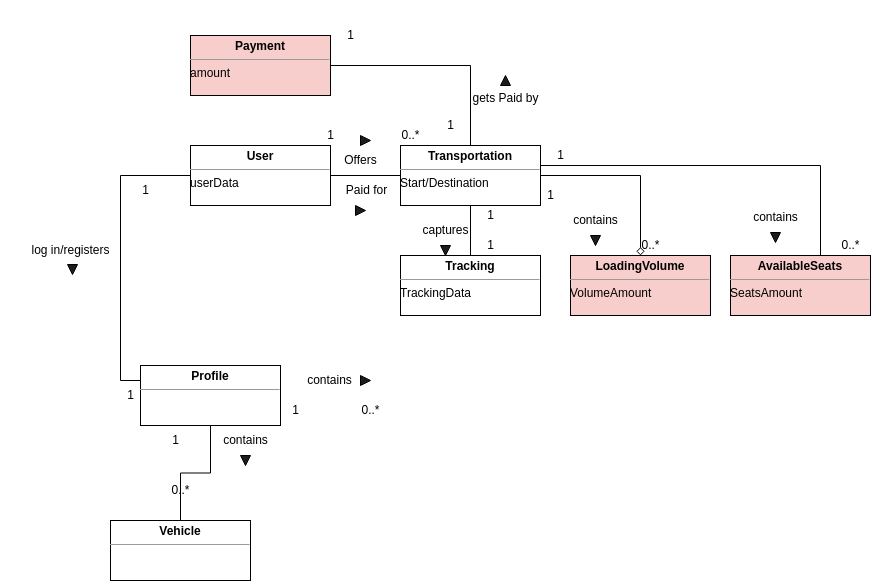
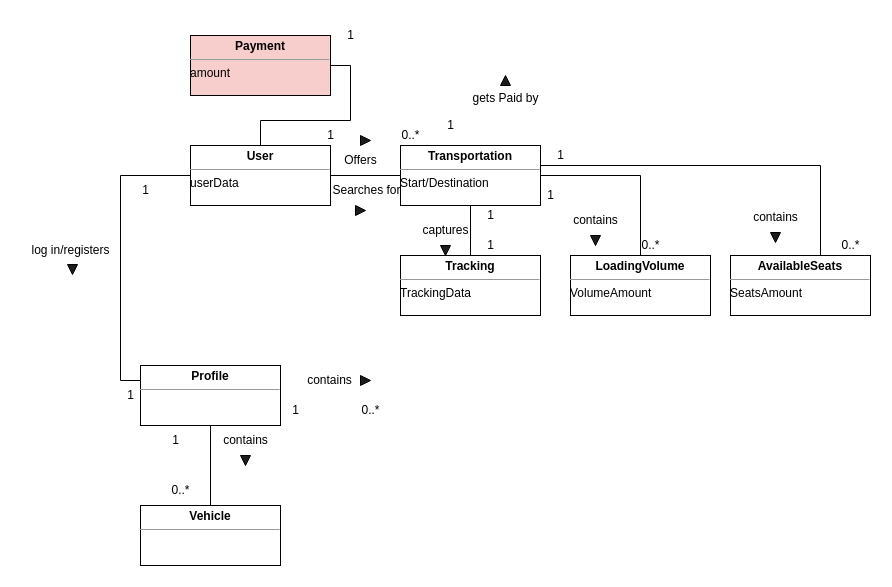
- <mxCell id="6" style="edgeStyle=orthogonalEdgeStyle;rounded=0;orthogonalLoop=1;jettySize=auto;html=1;exitX=1;exitY=0.5;exitDx=0;exitDy=0;entryX=0.5;entryY=0;entryDx=0;entryDy=0;endArrow=none;endFill=0;" parent="1" source="7" target="17" edge="1"><mxGeometry relative="1" as="geometry" /></mxCell>
+ <mxCell id="6" style="edgeStyle=orthogonalEdgeStyle;rounded=0;orthogonalLoop=1;jettySize=auto;html=1;exitX=1;exitY=0.5;exitDx=0;exitDy=0;endArrow=none;endFill=0;" parent="1" source="7" target="19" edge="1"><mxGeometry relative="1" as="geometry" /></mxCell>
- <mxCell id="24" value="Paid for " style="text;html=1;align=center;verticalAlign=middle;resizable=0;points=[];autosize=1;strokeColor=none;fillColor=none;" parent="1" vertex="1"><mxGeometry x="321" y="175" width="90" height="30" as="geometry" /></mxCell>
+ <mxCell id="24" value="Searches for " style="text;html=1;align=center;verticalAlign=middle;resizable=0;points=[];autosize=1;strokeColor=none;fillColor=none;" parent="1" vertex="1"><mxGeometry x="321" y="175" width="90" height="30" as="geometry" /></mxCell>
- <mxCell id="16" value="" style="edgeStyle=orthogonalEdgeStyle;rounded=0;orthogonalLoop=1;jettySize=auto;html=1;endArrow=diamond;endFill=0;" parent="1" source="17" target="21" edge="1"><mxGeometry relative="1" as="geometry" /></mxCell>
+ <mxCell id="16" value="" style="edgeStyle=orthogonalEdgeStyle;rounded=0;orthogonalLoop=1;jettySize=auto;html=1;endArrow=none;endFill=0;" parent="1" source="17" target="21" edge="1"><mxGeometry relative="1" as="geometry" /></mxCell>
- <mxCell id="21" value="&lt;p style=&quot;margin:0px;margin-top:4px;text-align:center;&quot;&gt;&lt;b&gt;LoadingVolume&lt;/b&gt;&lt;br&gt;&lt;/p&gt;&lt;hr size=&quot;1&quot;&gt;&lt;div style=&quot;height:2px;&quot;&gt;VolumeAmount&lt;br&gt;&lt;/div&gt;" style="verticalAlign=top;align=left;overflow=fill;fontSize=12;fontFamily=Helvetica;html=1;fillColor=#f8cecc;" parent="1" vertex="1"><mxGeometry x="570" y="255" width="140" height="60" as="geometry" /></mxCell>
+ <mxCell id="21" value="&lt;p style=&quot;margin:0px;margin-top:4px;text-align:center;&quot;&gt;&lt;b&gt;LoadingVolume&lt;/b&gt;&lt;br&gt;&lt;/p&gt;&lt;hr size=&quot;1&quot;&gt;&lt;div style=&quot;height:2px;&quot;&gt;VolumeAmount&lt;br&gt;&lt;/div&gt;" style="verticalAlign=top;align=left;overflow=fill;fontSize=12;fontFamily=Helvetica;html=1;" parent="1" vertex="1"><mxGeometry x="570" y="255" width="140" height="60" as="geometry" /></mxCell>
- <mxCell id="22" value="&lt;p style=&quot;margin:0px;margin-top:4px;text-align:center;&quot;&gt;&lt;b&gt;AvailableSeats&lt;/b&gt;&lt;br&gt;&lt;/p&gt;&lt;hr size=&quot;1&quot;&gt;&lt;div style=&quot;height:2px;&quot;&gt;SeatsAmount&lt;/div&gt;" style="verticalAlign=top;align=left;overflow=fill;fontSize=12;fontFamily=Helvetica;html=1;fillColor=#f8cecc;" parent="1" vertex="1"><mxGeometry x="730" y="255" width="140" height="60" as="geometry" /></mxCell>
+ <mxCell id="22" value="&lt;p style=&quot;margin:0px;margin-top:4px;text-align:center;&quot;&gt;&lt;b&gt;AvailableSeats&lt;/b&gt;&lt;br&gt;&lt;/p&gt;&lt;hr size=&quot;1&quot;&gt;&lt;div style=&quot;height:2px;&quot;&gt;SeatsAmount&lt;/div&gt;" style="verticalAlign=top;align=left;overflow=fill;fontSize=12;fontFamily=Helvetica;html=1;" parent="1" vertex="1"><mxGeometry x="730" y="255" width="140" height="60" as="geometry" /></mxCell>
- <mxCell id="4" value="&lt;p style=&quot;margin:0px;margin-top:4px;text-align:center;&quot;&gt;&lt;b&gt;Vehicle&lt;/b&gt;&lt;/p&gt;&lt;hr size=&quot;1&quot;&gt;&lt;div style=&quot;height:2px;&quot;&gt;&lt;br&gt;&lt;/div&gt;" style="verticalAlign=top;align=left;overflow=fill;fontSize=12;fontFamily=Helvetica;html=1;" parent="1" vertex="1"><mxGeometry x="110" y="520" width="140" height="60" as="geometry" /></mxCell>
+ <mxCell id="4" value="&lt;p style=&quot;margin:0px;margin-top:4px;text-align:center;&quot;&gt;&lt;b&gt;Vehicle&lt;/b&gt;&lt;/p&gt;&lt;hr size=&quot;1&quot;&gt;&lt;div style=&quot;height:2px;&quot;&gt;&lt;br&gt;&lt;/div&gt;" style="verticalAlign=top;align=left;overflow=fill;fontSize=12;fontFamily=Helvetica;html=1;" parent="1" vertex="1"><mxGeometry x="140" y="505" width="140" height="60" as="geometry" /></mxCell>
